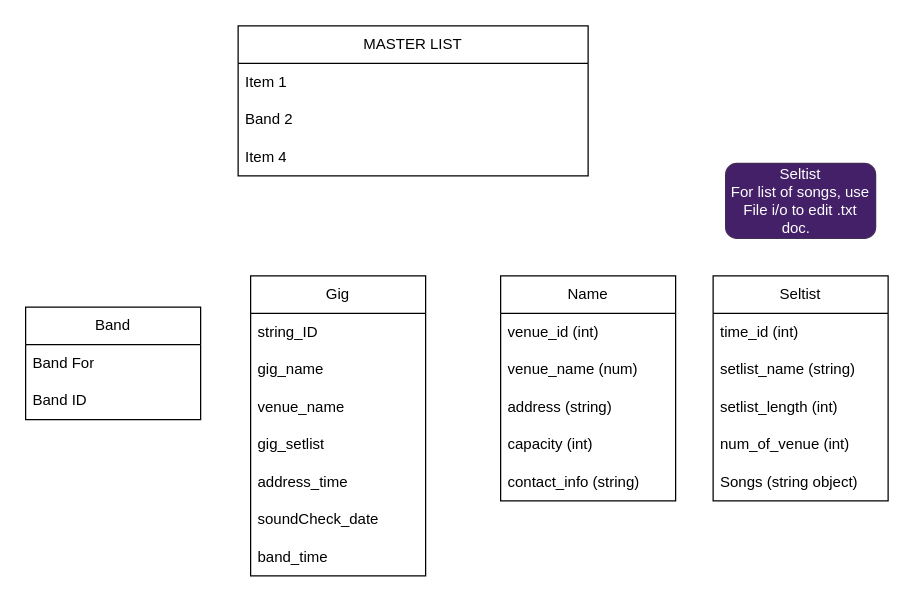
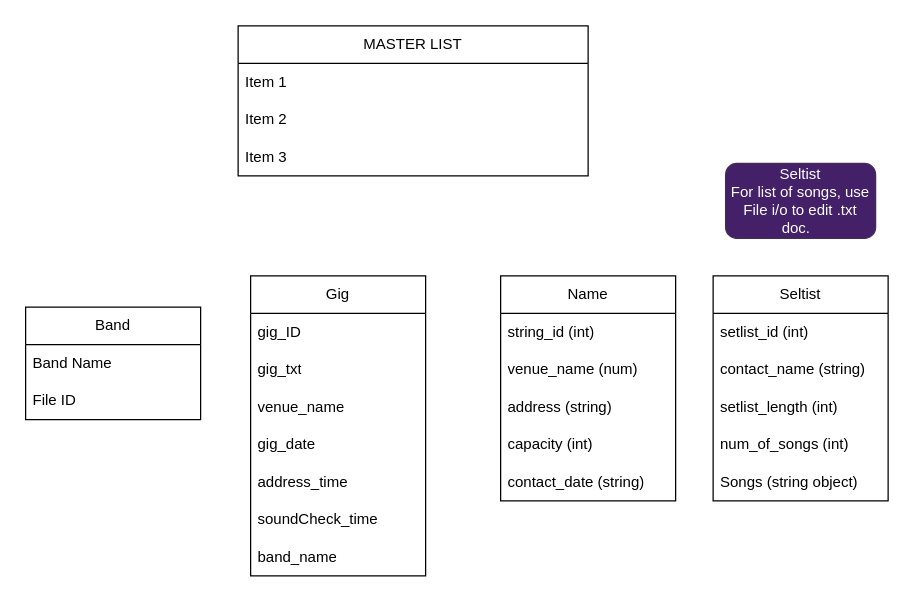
- <mxCell id="4" value="Band 2" style="text;strokeColor=none;fillColor=none;align=left;verticalAlign=middle;spacingLeft=4;spacingRight=4;overflow=hidden;points=[[0,0.5],[1,0.5]];portConstraint=eastwest;rotatable=0;whiteSpace=wrap;html=1;" vertex="1" parent="2"><mxGeometry y="60" width="280" height="30" as="geometry" /></mxCell>
+ <mxCell id="4" value="Item 2" style="text;strokeColor=none;fillColor=none;align=left;verticalAlign=middle;spacingLeft=4;spacingRight=4;overflow=hidden;points=[[0,0.5],[1,0.5]];portConstraint=eastwest;rotatable=0;whiteSpace=wrap;html=1;" vertex="1" parent="2"><mxGeometry y="60" width="280" height="30" as="geometry" /></mxCell>
- <mxCell id="5" value="Item 4" style="text;strokeColor=none;fillColor=none;align=left;verticalAlign=middle;spacingLeft=4;spacingRight=4;overflow=hidden;points=[[0,0.5],[1,0.5]];portConstraint=eastwest;rotatable=0;whiteSpace=wrap;html=1;" vertex="1" parent="2"><mxGeometry y="90" width="280" height="30" as="geometry" /></mxCell>
+ <mxCell id="5" value="Item 3" style="text;strokeColor=none;fillColor=none;align=left;verticalAlign=middle;spacingLeft=4;spacingRight=4;overflow=hidden;points=[[0,0.5],[1,0.5]];portConstraint=eastwest;rotatable=0;whiteSpace=wrap;html=1;" vertex="1" parent="2"><mxGeometry y="90" width="280" height="30" as="geometry" /></mxCell>
- <mxCell id="10" value="string_ID&lt;br&gt;" style="text;strokeColor=none;fillColor=none;align=left;verticalAlign=middle;spacingLeft=4;spacingRight=4;overflow=hidden;points=[[0,0.5],[1,0.5]];portConstraint=eastwest;rotatable=0;whiteSpace=wrap;html=1;" vertex="1" parent="9"><mxGeometry y="30" width="140" height="30" as="geometry" /></mxCell>
+ <mxCell id="10" value="gig_ID&lt;br&gt;" style="text;strokeColor=none;fillColor=none;align=left;verticalAlign=middle;spacingLeft=4;spacingRight=4;overflow=hidden;points=[[0,0.5],[1,0.5]];portConstraint=eastwest;rotatable=0;whiteSpace=wrap;html=1;" vertex="1" parent="9"><mxGeometry y="30" width="140" height="30" as="geometry" /></mxCell>
- <mxCell id="18" value="venue_id (int)" style="text;strokeColor=none;fillColor=none;align=left;verticalAlign=middle;spacingLeft=4;spacingRight=4;overflow=hidden;points=[[0,0.5],[1,0.5]];portConstraint=eastwest;rotatable=0;whiteSpace=wrap;html=1;" vertex="1" parent="17"><mxGeometry y="30" width="140" height="30" as="geometry" /></mxCell>
+ <mxCell id="18" value="string_id (int)" style="text;strokeColor=none;fillColor=none;align=left;verticalAlign=middle;spacingLeft=4;spacingRight=4;overflow=hidden;points=[[0,0.5],[1,0.5]];portConstraint=eastwest;rotatable=0;whiteSpace=wrap;html=1;" vertex="1" parent="17"><mxGeometry y="30" width="140" height="30" as="geometry" /></mxCell>
- <mxCell id="24" value="time_id (int)" style="text;strokeColor=none;fillColor=none;align=left;verticalAlign=middle;spacingLeft=4;spacingRight=4;overflow=hidden;points=[[0,0.5],[1,0.5]];portConstraint=eastwest;rotatable=0;whiteSpace=wrap;html=1;" vertex="1" parent="23"><mxGeometry y="30" width="140" height="30" as="geometry" /></mxCell>
+ <mxCell id="24" value="setlist_id (int)" style="text;strokeColor=none;fillColor=none;align=left;verticalAlign=middle;spacingLeft=4;spacingRight=4;overflow=hidden;points=[[0,0.5],[1,0.5]];portConstraint=eastwest;rotatable=0;whiteSpace=wrap;html=1;" vertex="1" parent="23"><mxGeometry y="30" width="140" height="30" as="geometry" /></mxCell>
- <mxCell id="7" value="Band For" style="text;strokeColor=none;fillColor=none;align=left;verticalAlign=middle;spacingLeft=4;spacingRight=4;overflow=hidden;points=[[0,0.5],[1,0.5]];portConstraint=eastwest;rotatable=0;whiteSpace=wrap;html=1;" vertex="1" parent="6"><mxGeometry y="30" width="140" height="30" as="geometry" /></mxCell>
+ <mxCell id="7" value="Band Name" style="text;strokeColor=none;fillColor=none;align=left;verticalAlign=middle;spacingLeft=4;spacingRight=4;overflow=hidden;points=[[0,0.5],[1,0.5]];portConstraint=eastwest;rotatable=0;whiteSpace=wrap;html=1;" vertex="1" parent="6"><mxGeometry y="30" width="140" height="30" as="geometry" /></mxCell>
- <mxCell id="11" value="gig_name" style="text;strokeColor=none;fillColor=none;align=left;verticalAlign=middle;spacingLeft=4;spacingRight=4;overflow=hidden;points=[[0,0.5],[1,0.5]];portConstraint=eastwest;rotatable=0;whiteSpace=wrap;html=1;" vertex="1" parent="9"><mxGeometry y="60" width="140" height="30" as="geometry" /></mxCell>
+ <mxCell id="11" value="gig_txt" style="text;strokeColor=none;fillColor=none;align=left;verticalAlign=middle;spacingLeft=4;spacingRight=4;overflow=hidden;points=[[0,0.5],[1,0.5]];portConstraint=eastwest;rotatable=0;whiteSpace=wrap;html=1;" vertex="1" parent="9"><mxGeometry y="60" width="140" height="30" as="geometry" /></mxCell>
- <mxCell id="25" value="setlist_name (string)" style="text;strokeColor=none;fillColor=none;align=left;verticalAlign=middle;spacingLeft=4;spacingRight=4;overflow=hidden;points=[[0,0.5],[1,0.5]];portConstraint=eastwest;rotatable=0;whiteSpace=wrap;html=1;" vertex="1" parent="23"><mxGeometry y="60" width="140" height="30" as="geometry" /></mxCell>
+ <mxCell id="25" value="contact_name (string)" style="text;strokeColor=none;fillColor=none;align=left;verticalAlign=middle;spacingLeft=4;spacingRight=4;overflow=hidden;points=[[0,0.5],[1,0.5]];portConstraint=eastwest;rotatable=0;whiteSpace=wrap;html=1;" vertex="1" parent="23"><mxGeometry y="60" width="140" height="30" as="geometry" /></mxCell>
- <mxCell id="8" value="Band ID" style="text;strokeColor=none;fillColor=none;align=left;verticalAlign=middle;spacingLeft=4;spacingRight=4;overflow=hidden;points=[[0,0.5],[1,0.5]];portConstraint=eastwest;rotatable=0;whiteSpace=wrap;html=1;" vertex="1" parent="6"><mxGeometry y="60" width="140" height="30" as="geometry" /></mxCell>
+ <mxCell id="8" value="File ID" style="text;strokeColor=none;fillColor=none;align=left;verticalAlign=middle;spacingLeft=4;spacingRight=4;overflow=hidden;points=[[0,0.5],[1,0.5]];portConstraint=eastwest;rotatable=0;whiteSpace=wrap;html=1;" vertex="1" parent="6"><mxGeometry y="60" width="140" height="30" as="geometry" /></mxCell>
- <mxCell id="13" value="gig_setlist" style="text;strokeColor=none;fillColor=none;align=left;verticalAlign=middle;spacingLeft=4;spacingRight=4;overflow=hidden;points=[[0,0.5],[1,0.5]];portConstraint=eastwest;rotatable=0;whiteSpace=wrap;html=1;" vertex="1" parent="9"><mxGeometry y="120" width="140" height="30" as="geometry" /></mxCell>
+ <mxCell id="13" value="gig_date" style="text;strokeColor=none;fillColor=none;align=left;verticalAlign=middle;spacingLeft=4;spacingRight=4;overflow=hidden;points=[[0,0.5],[1,0.5]];portConstraint=eastwest;rotatable=0;whiteSpace=wrap;html=1;" vertex="1" parent="9"><mxGeometry y="120" width="140" height="30" as="geometry" /></mxCell>
- <mxCell id="27" value="num_of_venue (int)" style="text;strokeColor=none;fillColor=none;align=left;verticalAlign=middle;spacingLeft=4;spacingRight=4;overflow=hidden;points=[[0,0.5],[1,0.5]];portConstraint=eastwest;rotatable=0;whiteSpace=wrap;html=1;" vertex="1" parent="23"><mxGeometry y="120" width="140" height="30" as="geometry" /></mxCell>
+ <mxCell id="27" value="num_of_songs (int)" style="text;strokeColor=none;fillColor=none;align=left;verticalAlign=middle;spacingLeft=4;spacingRight=4;overflow=hidden;points=[[0,0.5],[1,0.5]];portConstraint=eastwest;rotatable=0;whiteSpace=wrap;html=1;" vertex="1" parent="23"><mxGeometry y="120" width="140" height="30" as="geometry" /></mxCell>
- <mxCell id="22" value="contact_info (string)" style="text;strokeColor=none;fillColor=none;align=left;verticalAlign=middle;spacingLeft=4;spacingRight=4;overflow=hidden;points=[[0,0.5],[1,0.5]];portConstraint=eastwest;rotatable=0;whiteSpace=wrap;html=1;" vertex="1" parent="17"><mxGeometry y="150" width="140" height="30" as="geometry" /></mxCell>
+ <mxCell id="22" value="contact_date (string)" style="text;strokeColor=none;fillColor=none;align=left;verticalAlign=middle;spacingLeft=4;spacingRight=4;overflow=hidden;points=[[0,0.5],[1,0.5]];portConstraint=eastwest;rotatable=0;whiteSpace=wrap;html=1;" vertex="1" parent="17"><mxGeometry y="150" width="140" height="30" as="geometry" /></mxCell>
- <mxCell id="15" value="soundCheck_date" style="text;strokeColor=none;fillColor=none;align=left;verticalAlign=middle;spacingLeft=4;spacingRight=4;overflow=hidden;points=[[0,0.5],[1,0.5]];portConstraint=eastwest;rotatable=0;whiteSpace=wrap;html=1;" vertex="1" parent="9"><mxGeometry y="180" width="140" height="30" as="geometry" /></mxCell>
+ <mxCell id="15" value="soundCheck_time" style="text;strokeColor=none;fillColor=none;align=left;verticalAlign=middle;spacingLeft=4;spacingRight=4;overflow=hidden;points=[[0,0.5],[1,0.5]];portConstraint=eastwest;rotatable=0;whiteSpace=wrap;html=1;" vertex="1" parent="9"><mxGeometry y="180" width="140" height="30" as="geometry" /></mxCell>
- <mxCell id="16" value="band_time" style="text;strokeColor=none;fillColor=none;align=left;verticalAlign=middle;spacingLeft=4;spacingRight=4;overflow=hidden;points=[[0,0.5],[1,0.5]];portConstraint=eastwest;rotatable=0;whiteSpace=wrap;html=1;" vertex="1" parent="9"><mxGeometry y="210" width="140" height="30" as="geometry" /></mxCell>
+ <mxCell id="16" value="band_name" style="text;strokeColor=none;fillColor=none;align=left;verticalAlign=middle;spacingLeft=4;spacingRight=4;overflow=hidden;points=[[0,0.5],[1,0.5]];portConstraint=eastwest;rotatable=0;whiteSpace=wrap;html=1;" vertex="1" parent="9"><mxGeometry y="210" width="140" height="30" as="geometry" /></mxCell>
